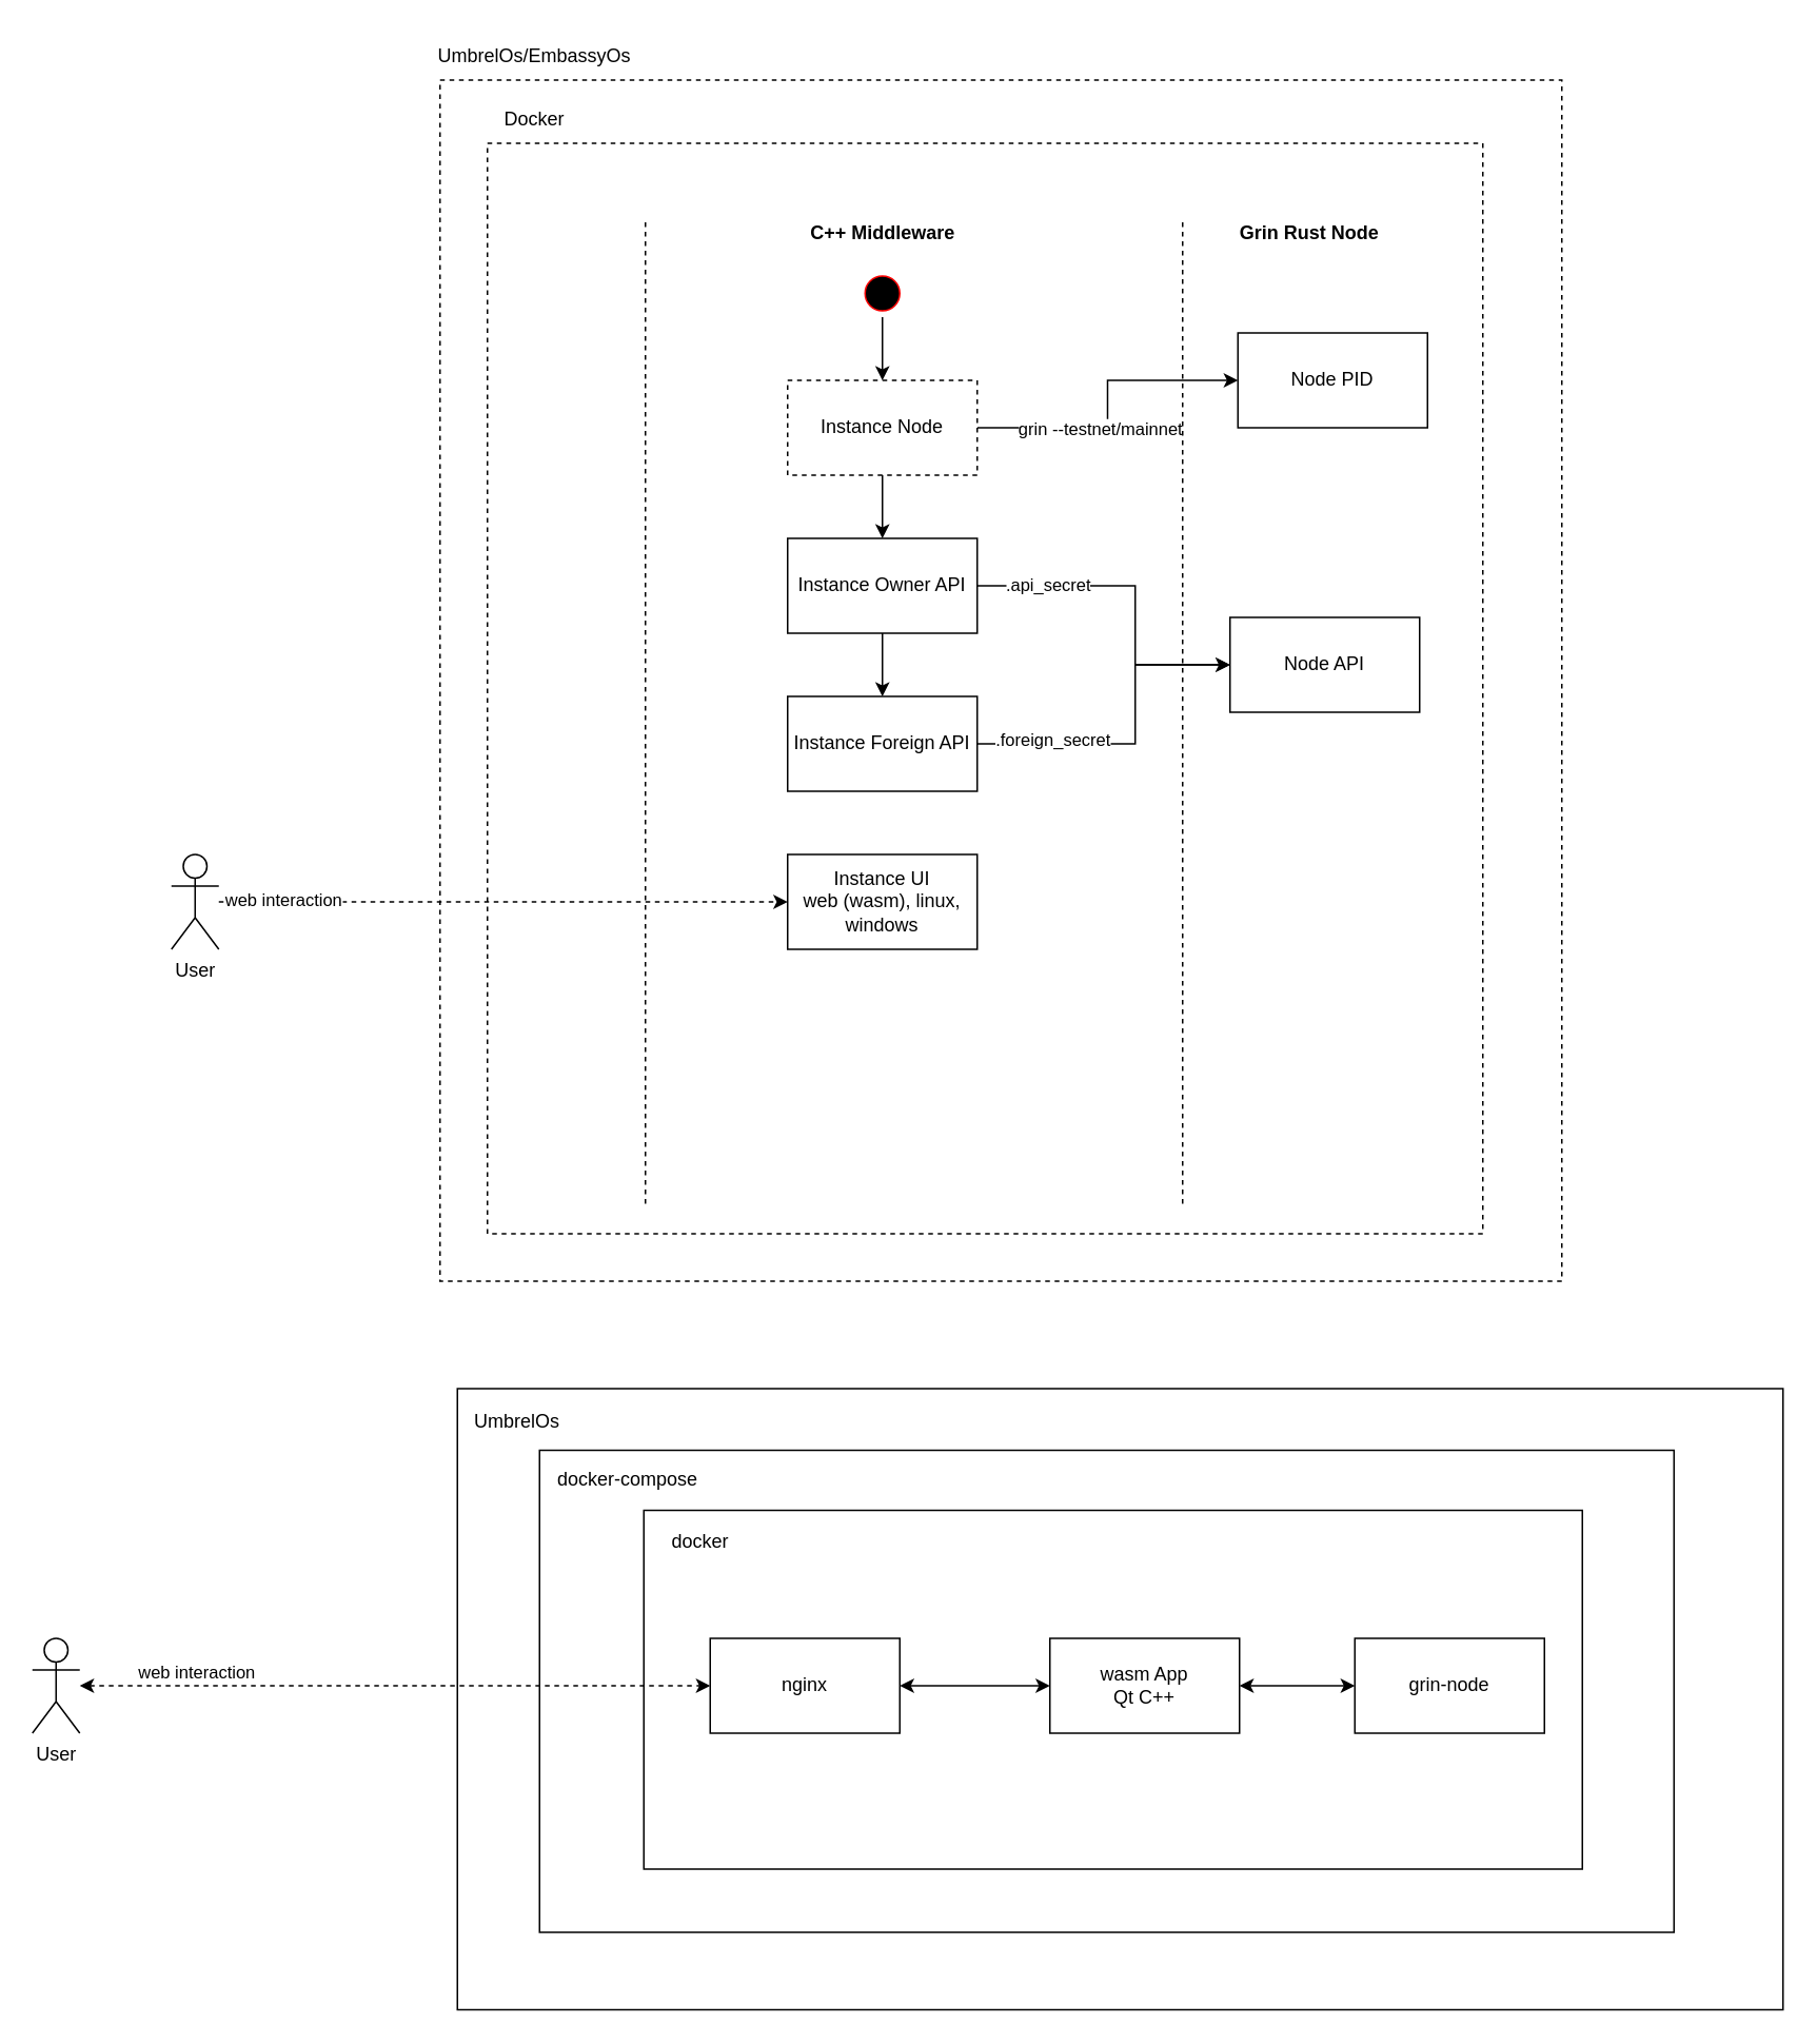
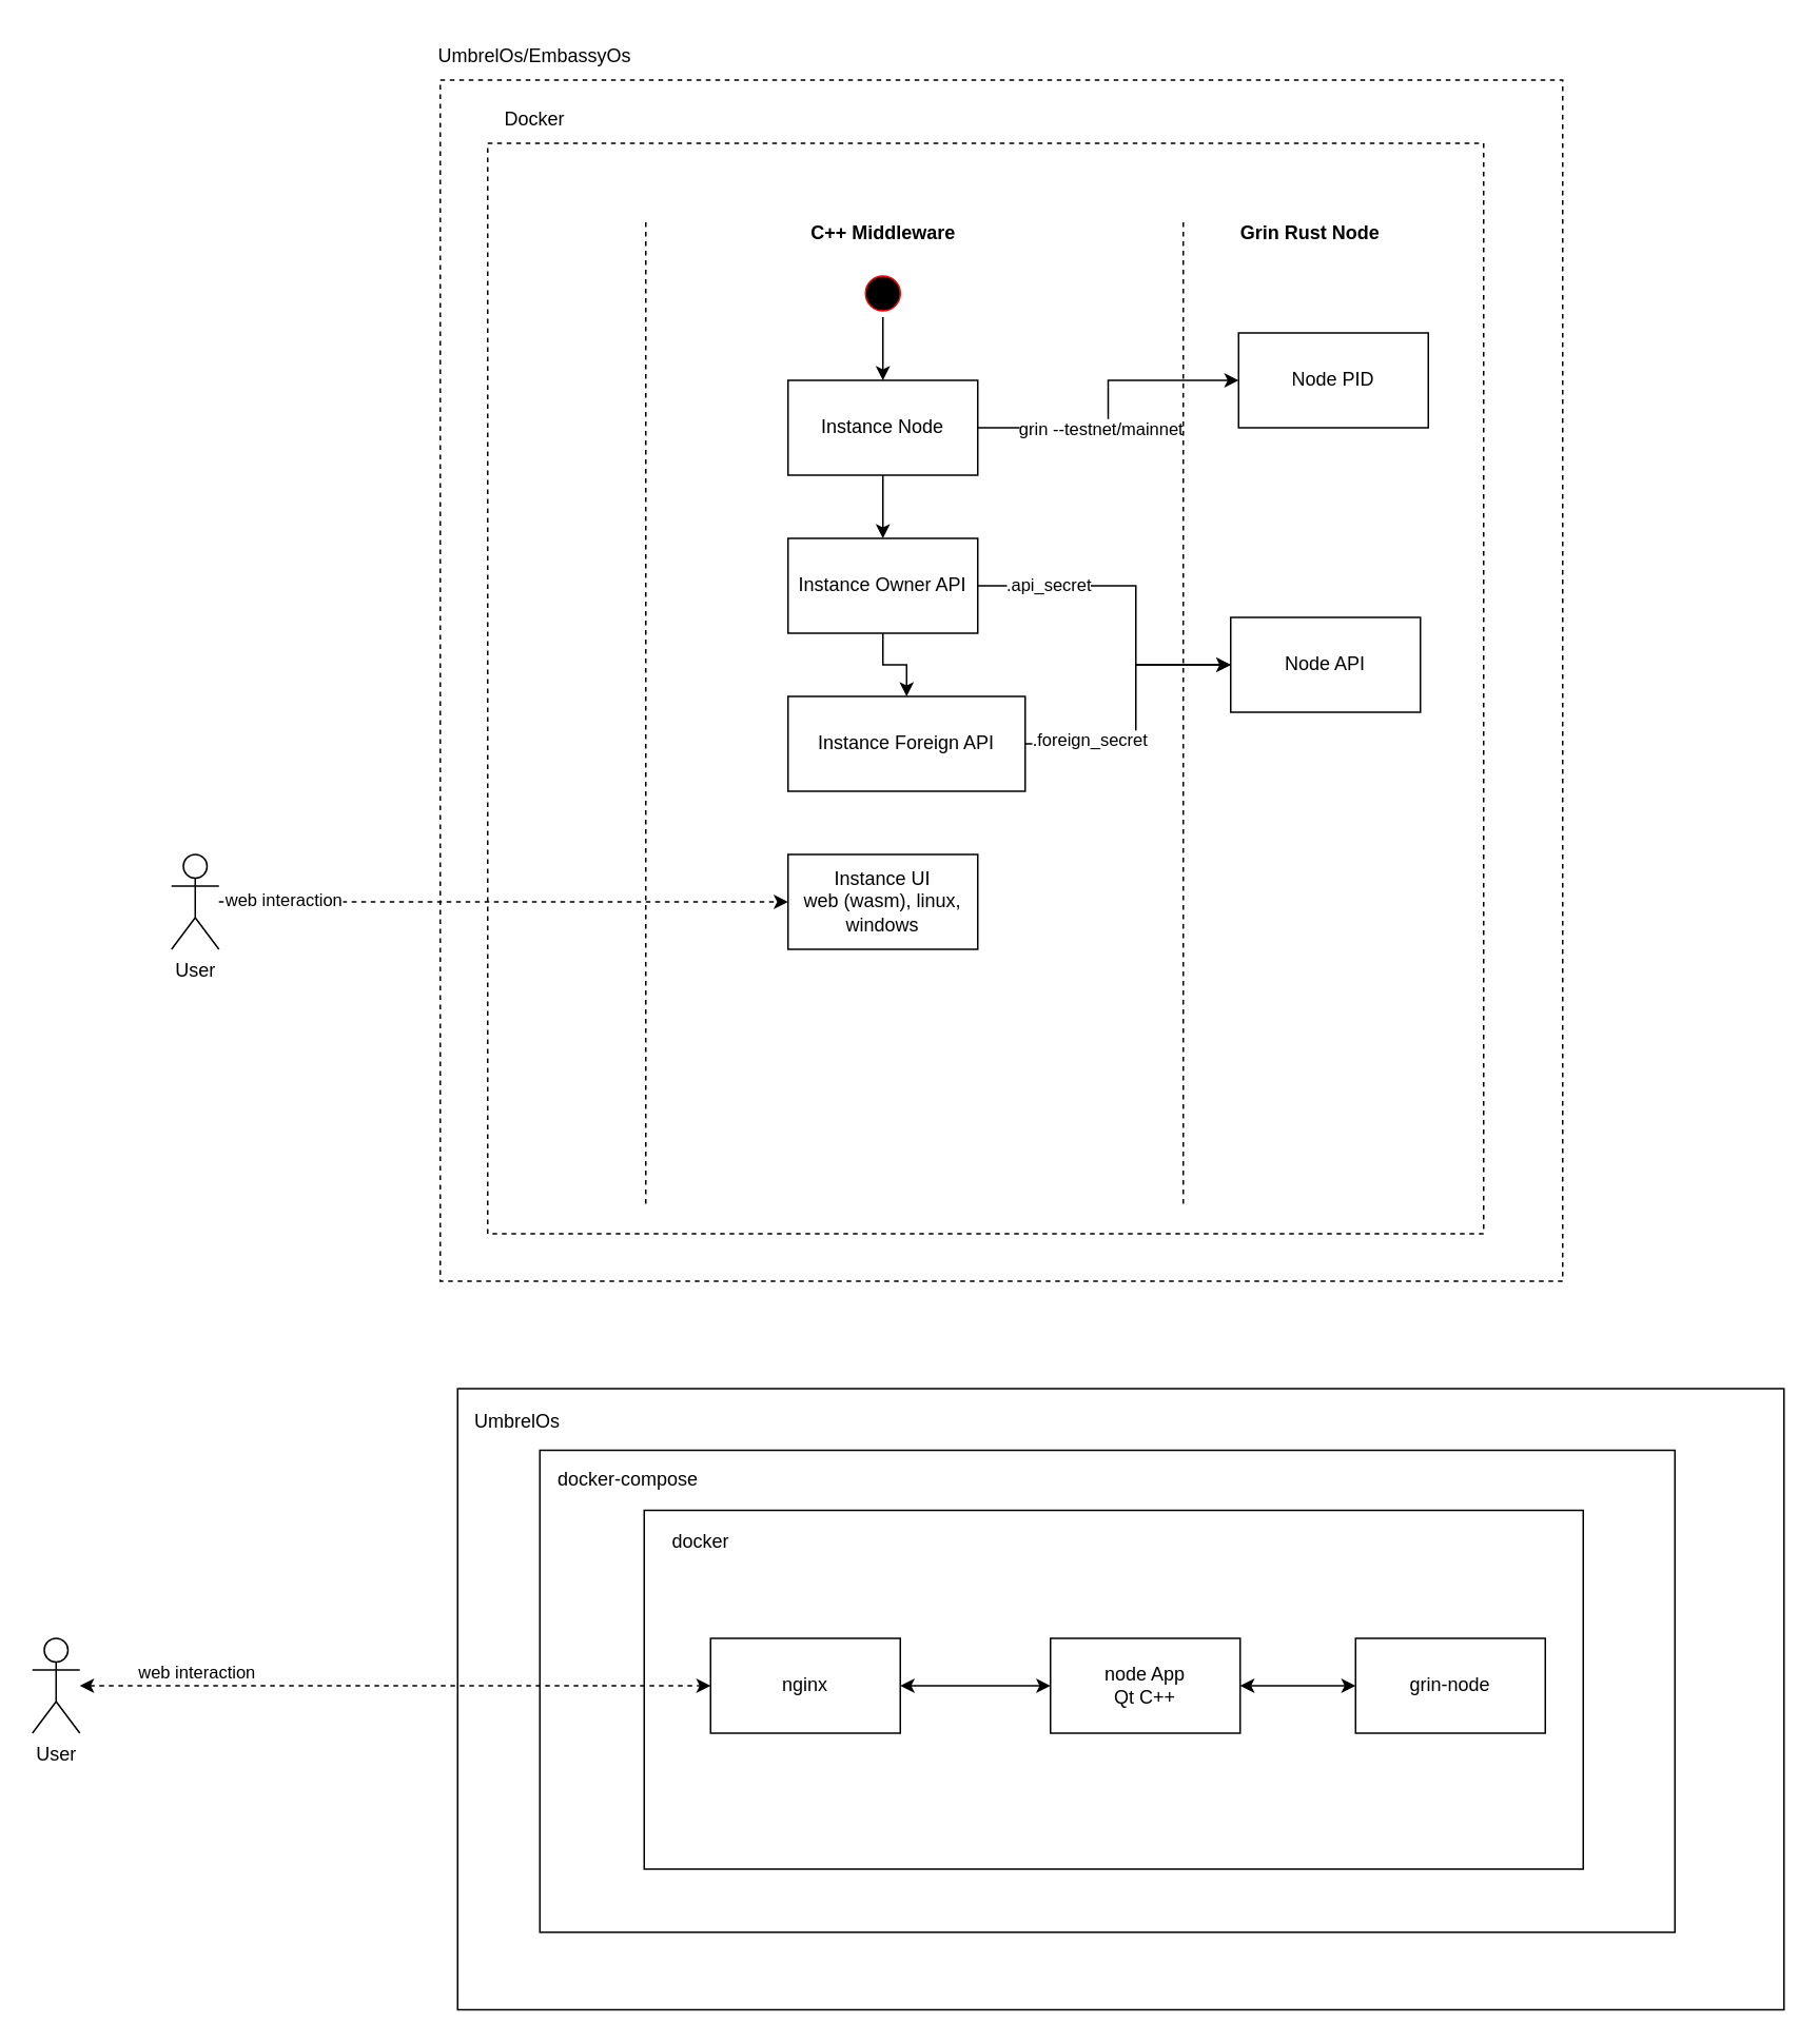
- <mxCell id="21" value="Instance Node" style="rounded=0;whiteSpace=wrap;html=1;dashed=1;" parent="1" vertex="1"><mxGeometry x="498" y="240" width="120" height="60" as="geometry" /></mxCell>
+ <mxCell id="21" value="Instance Node" style="rounded=0;whiteSpace=wrap;html=1;" parent="1" vertex="1"><mxGeometry x="498" y="240" width="120" height="60" as="geometry" /></mxCell>
- <mxCell id="11" value="Instance Foreign API" style="rounded=0;whiteSpace=wrap;html=1;" parent="1" vertex="1"><mxGeometry x="498" y="440" width="120" height="60" as="geometry" /></mxCell>
+ <mxCell id="11" value="Instance Foreign API" style="rounded=0;whiteSpace=wrap;html=1;" parent="1" vertex="1"><mxGeometry x="498" y="440" width="150" height="60" as="geometry" /></mxCell>
- <mxCell id="38" value="wasm App&lt;br&gt;Qt C++" style="rounded=0;whiteSpace=wrap;html=1;" vertex="1" parent="1"><mxGeometry x="664" y="1036" width="120" height="60" as="geometry" /></mxCell>
+ <mxCell id="38" value="node App&lt;br&gt;Qt C++" style="rounded=0;whiteSpace=wrap;html=1;" vertex="1" parent="1"><mxGeometry x="664" y="1036" width="120" height="60" as="geometry" /></mxCell>
